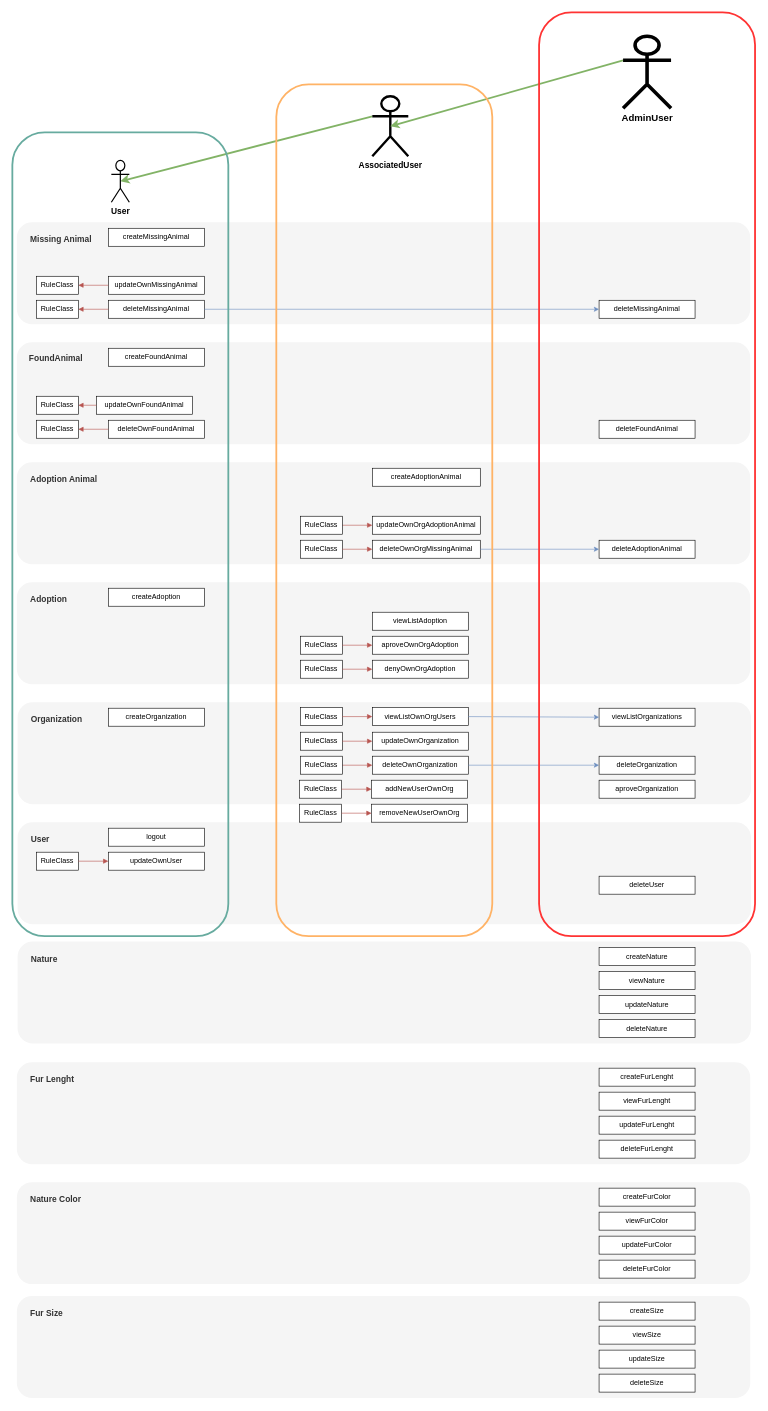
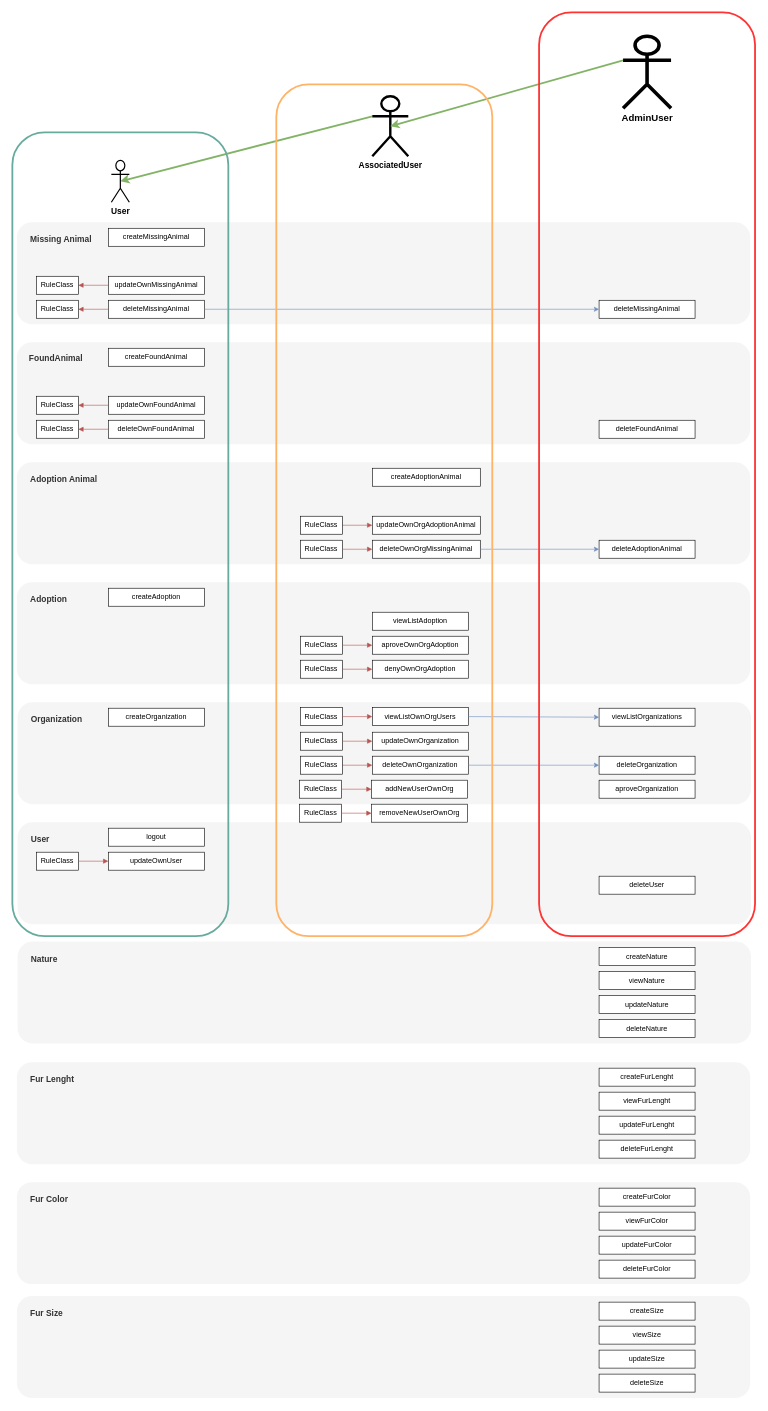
- <mxCell id="22" value="updateOwnFoundAnimal" style="whiteSpace=wrap;html=1;align=center;" vertex="1" parent="1"><mxGeometry x="160" y="660" width="160" height="30" as="geometry" /></mxCell>
+ <mxCell id="22" value="updateOwnFoundAnimal" style="whiteSpace=wrap;html=1;align=center;" vertex="1" parent="1"><mxGeometry x="180" y="660" width="160" height="30" as="geometry" /></mxCell>
- <mxCell id="3" value="&lt;h3&gt;Nature Color&lt;/h3&gt;" style="rounded=1;whiteSpace=wrap;html=1;strokeColor=none;strokeWidth=3;fillColor=#f5f5f5;fontColor=#333333;align=left;verticalAlign=top;spacingLeft=20;" vertex="1" parent="1"><mxGeometry x="27.5" y="1970" width="1222.5" height="170" as="geometry" /></mxCell>
+ <mxCell id="3" value="&lt;h3&gt;Fur Color&lt;/h3&gt;" style="rounded=1;whiteSpace=wrap;html=1;strokeColor=none;strokeWidth=3;fillColor=#f5f5f5;fontColor=#333333;align=left;verticalAlign=top;spacingLeft=20;" vertex="1" parent="1"><mxGeometry x="27.5" y="1970" width="1222.5" height="170" as="geometry" /></mxCell>
